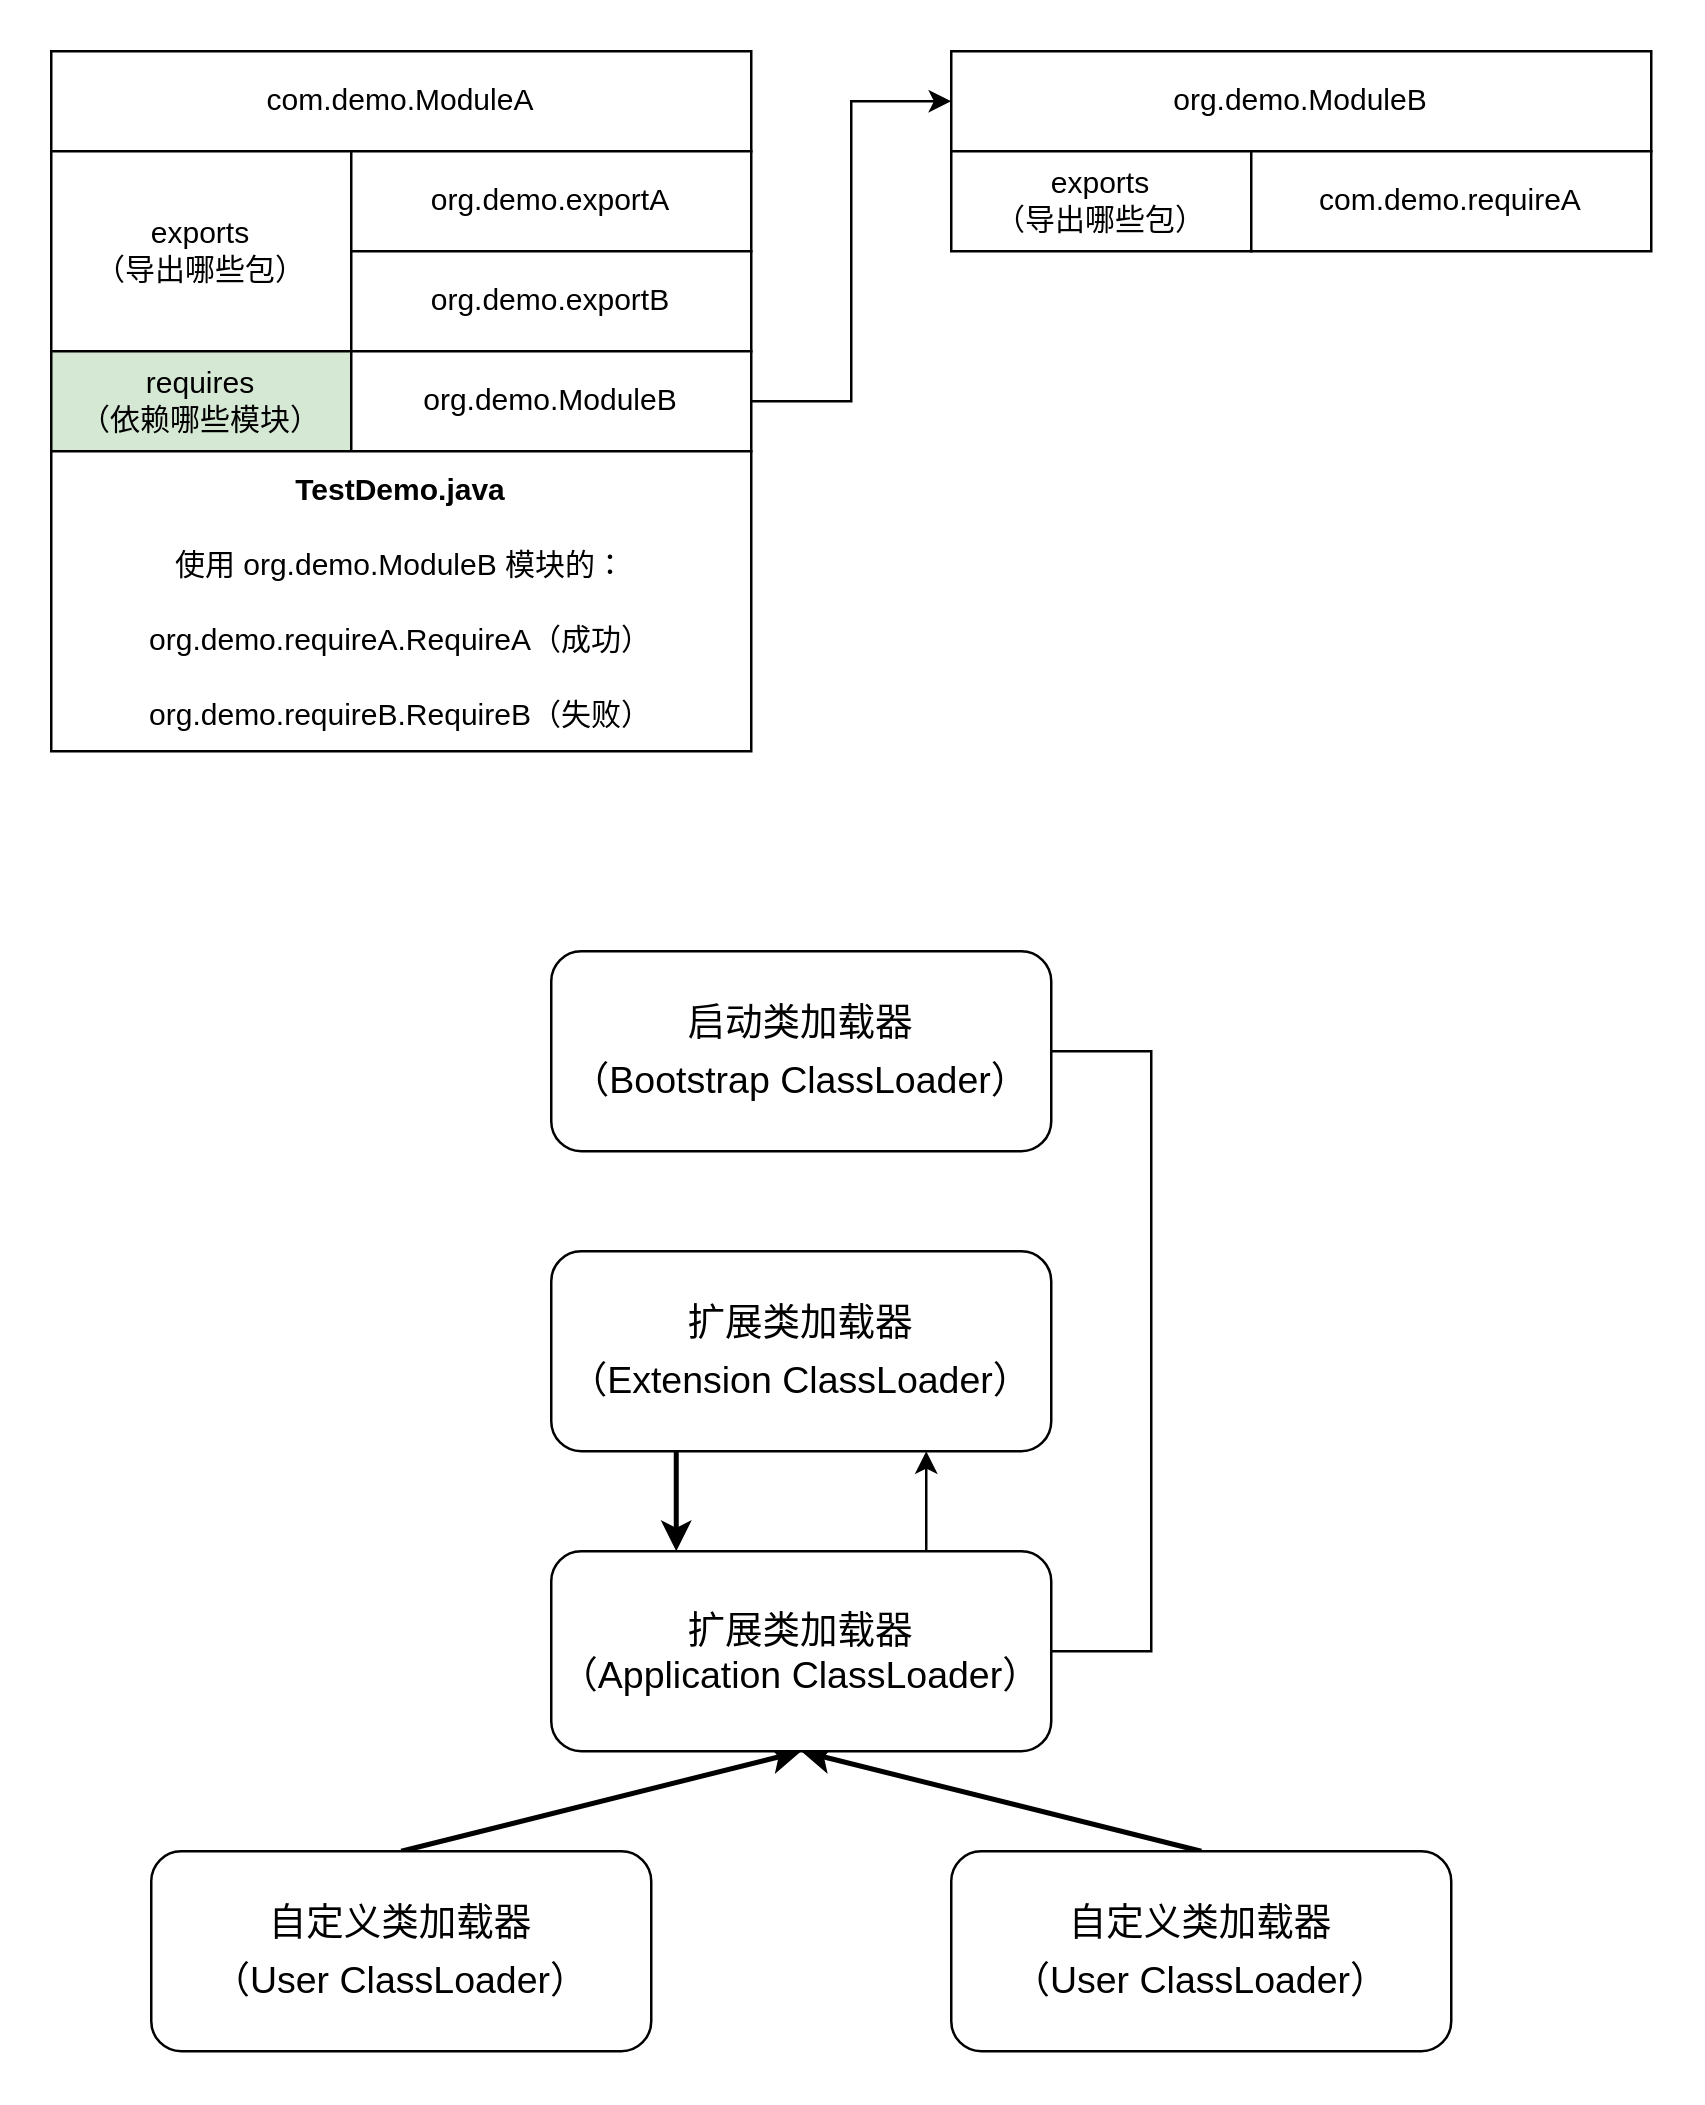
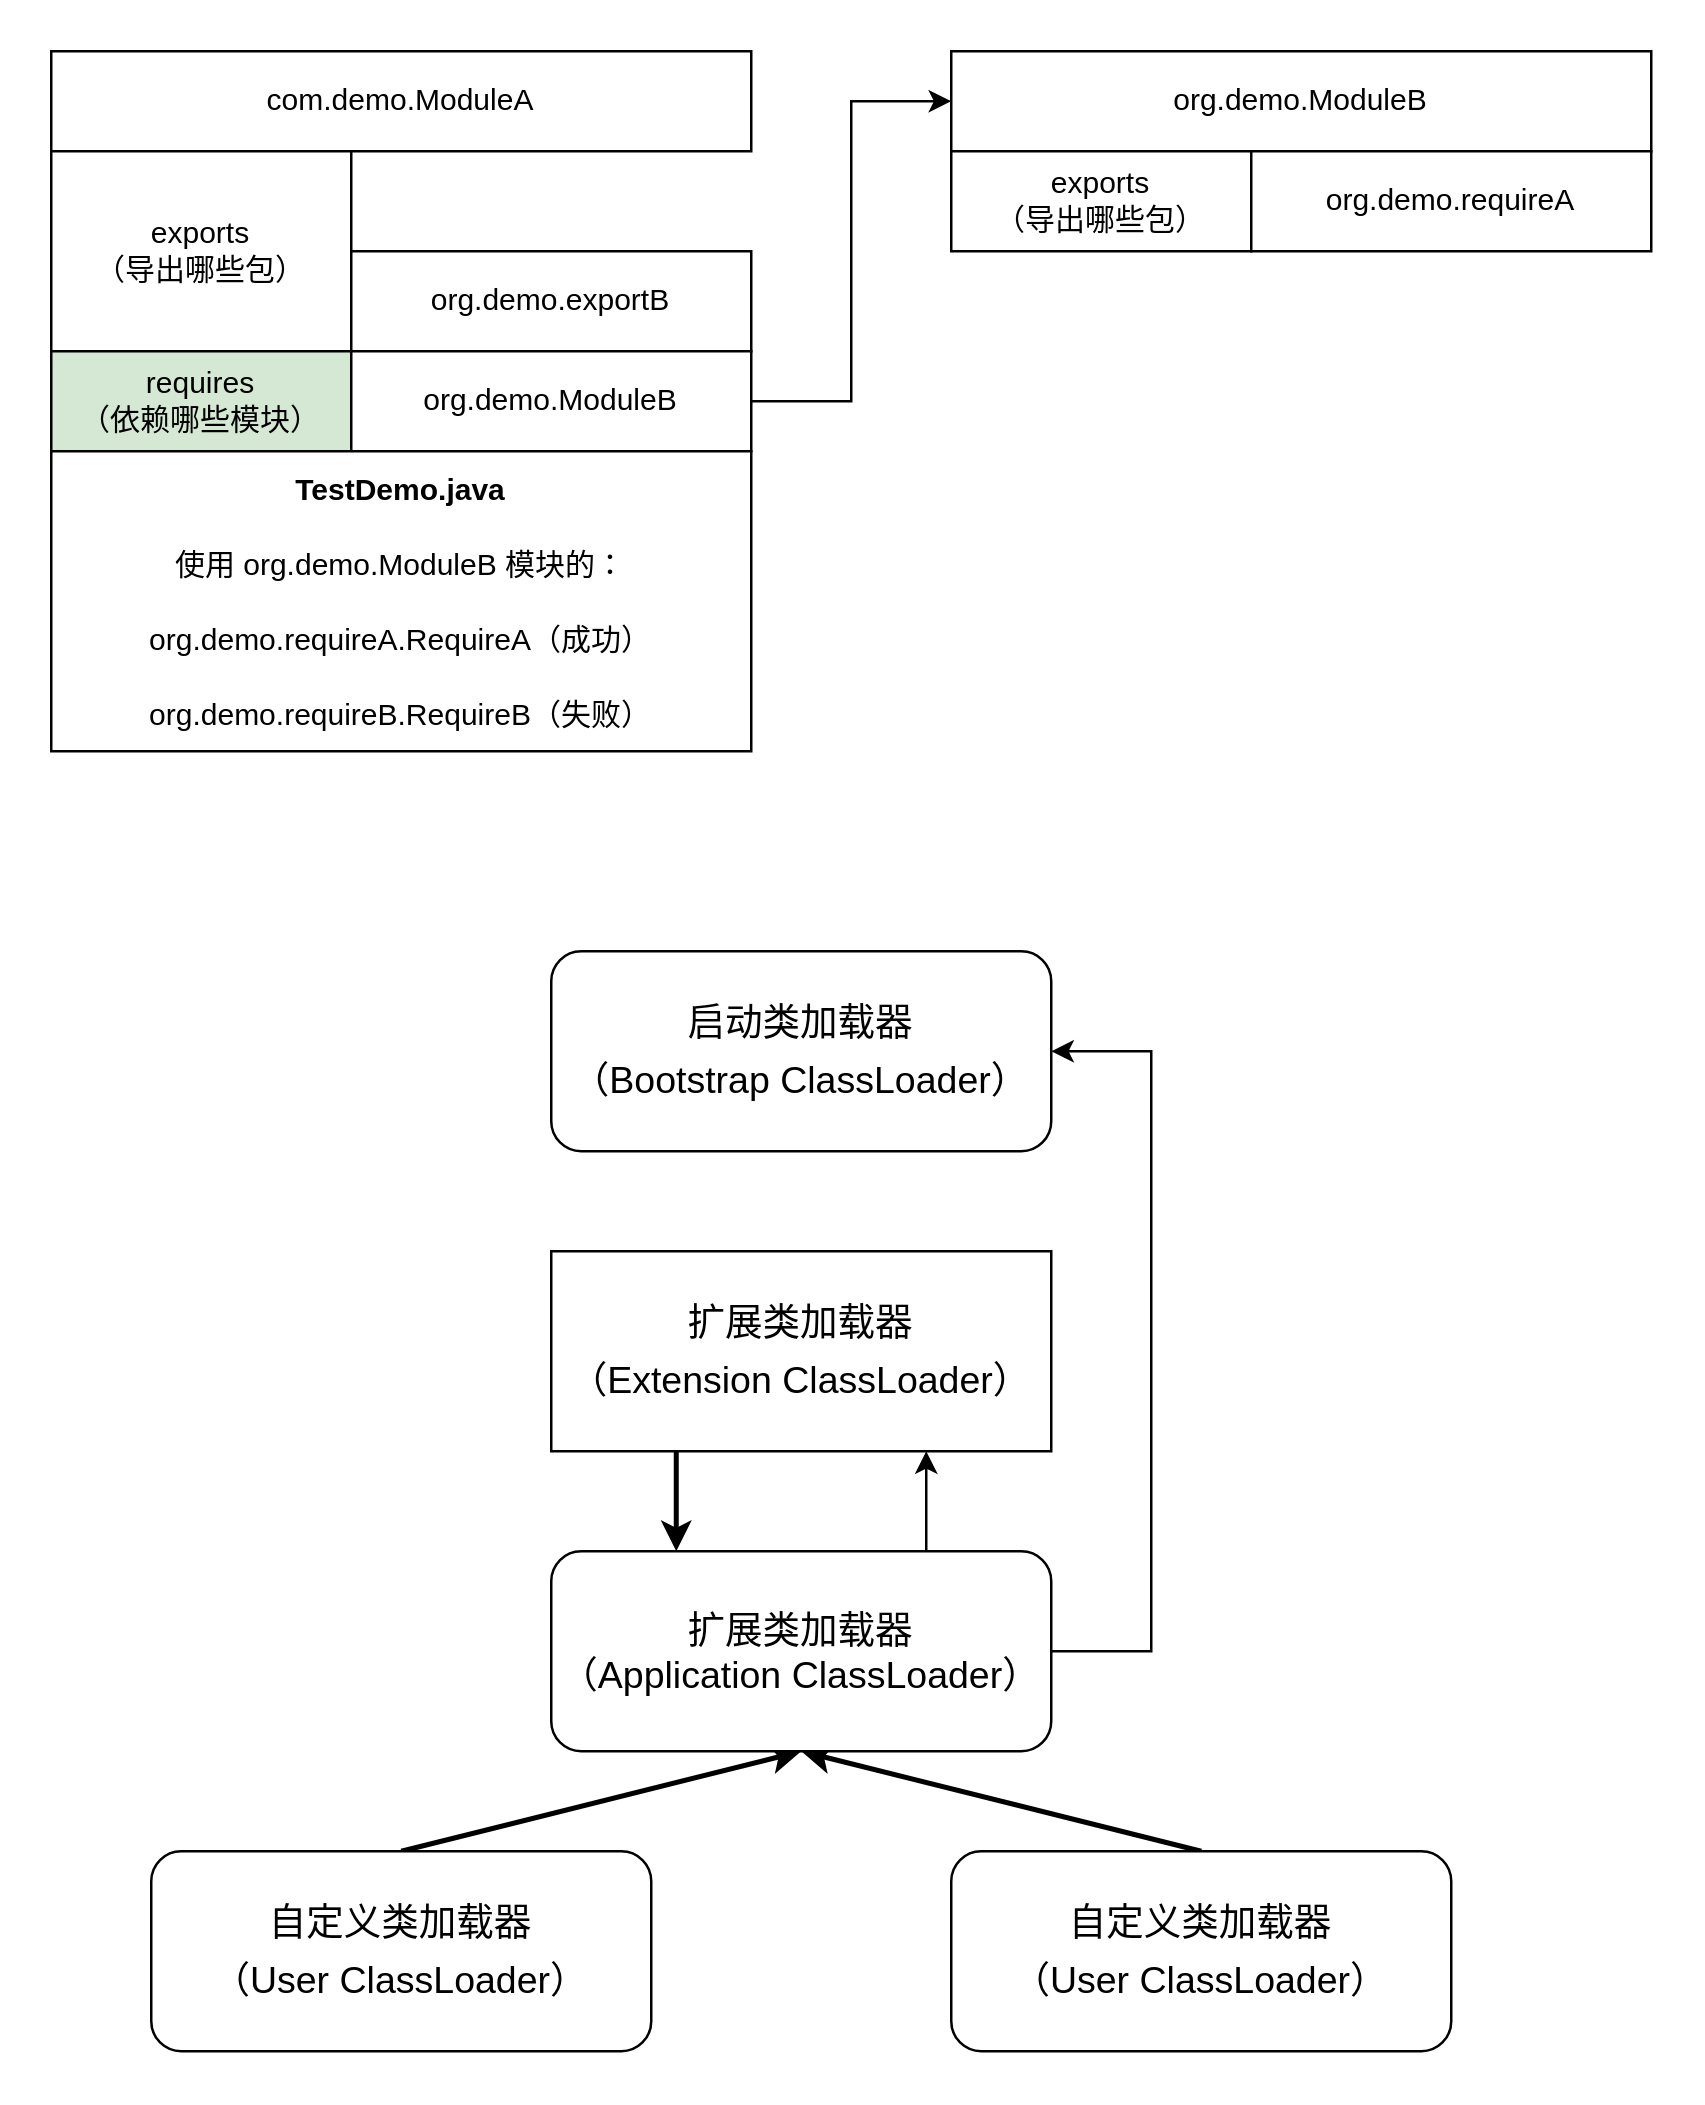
- <mxCell id="7" value="&lt;span&gt;org.demo.exportA&lt;/span&gt;" style="rounded=0;whiteSpace=wrap;html=1;" vertex="1" parent="1"><mxGeometry x="140" y="60" width="160" height="40" as="geometry" /></mxCell>
- <mxCell id="5" value="&lt;span&gt;com.demo.requireA&lt;/span&gt;" style="rounded=0;whiteSpace=wrap;html=1;" vertex="1" parent="1"><mxGeometry x="500" y="60" width="160" height="40" as="geometry" /></mxCell>
+ <mxCell id="5" value="&lt;span&gt;org.demo.requireA&lt;/span&gt;" style="rounded=0;whiteSpace=wrap;html=1;" vertex="1" parent="1"><mxGeometry x="500" y="60" width="160" height="40" as="geometry" /></mxCell>
- <mxCell id="18" style="edgeStyle=orthogonalEdgeStyle;rounded=0;orthogonalLoop=1;jettySize=auto;html=1;entryX=1;entryY=0.5;entryDx=0;entryDy=0;endArrow=none;" edge="1" parent="1" source="20" target="13"><mxGeometry relative="1" as="geometry"><Array as="points"><mxPoint x="460" y="660" /><mxPoint x="460" y="420" /></Array></mxGeometry></mxCell>
+ <mxCell id="18" style="edgeStyle=orthogonalEdgeStyle;rounded=0;orthogonalLoop=1;jettySize=auto;html=1;entryX=1;entryY=0.5;entryDx=0;entryDy=0;" edge="1" parent="1" source="20" target="13"><mxGeometry relative="1" as="geometry"><Array as="points"><mxPoint x="460" y="660" /><mxPoint x="460" y="420" /></Array></mxGeometry></mxCell>
- <mxCell id="15" value="&lt;p style=&quot;line-height: 1.5&quot;&gt;扩展类加载器&lt;br style=&quot;font-size: 15px&quot;&gt;（Extension ClassLoader）&lt;/p&gt;" style="rounded=1;whiteSpace=wrap;html=1;fontSize=15;" vertex="1" parent="1"><mxGeometry x="220" y="500" width="200" height="80" as="geometry" /></mxCell>
+ <mxCell id="15" value="&lt;p style=&quot;line-height: 1.5&quot;&gt;扩展类加载器&lt;br style=&quot;font-size: 15px&quot;&gt;（Extension ClassLoader）&lt;/p&gt;" style="whiteSpace=wrap;html=1;fontSize=15;rounded=0;" vertex="1" parent="1"><mxGeometry x="220" y="500" width="200" height="80" as="geometry" /></mxCell>
